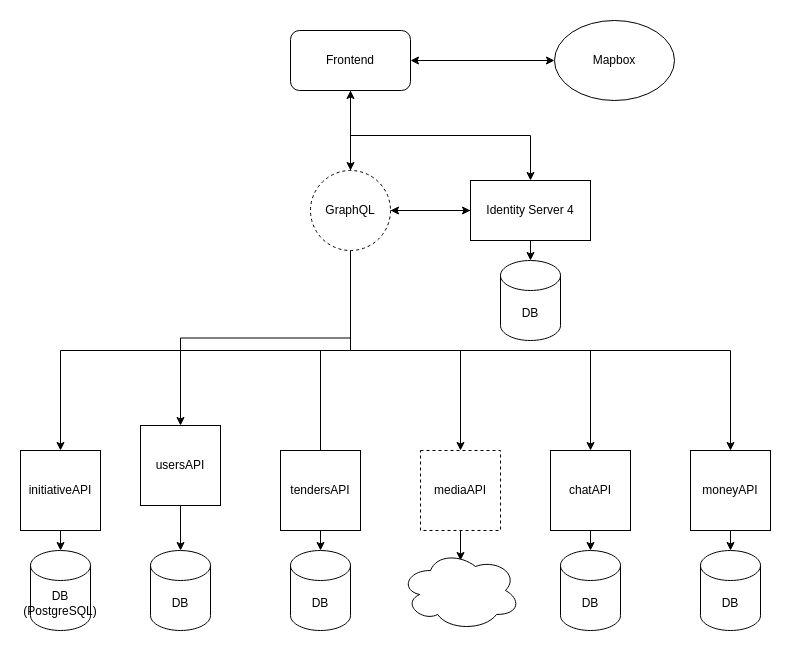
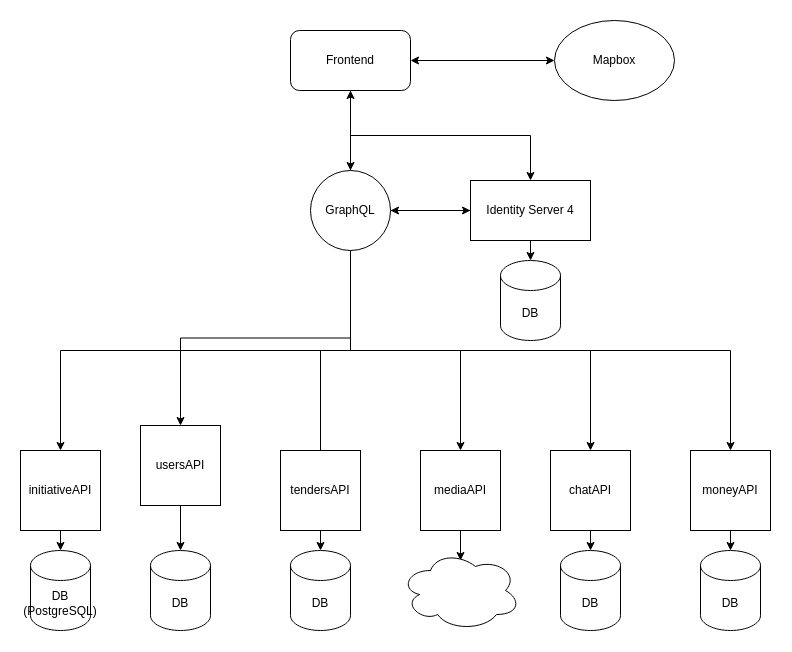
- <mxCell id="13" value="GraphQL" style="ellipse;whiteSpace=wrap;html=1;aspect=fixed;dashed=1;" parent="1" vertex="1"><mxGeometry x="310" y="170" width="80" height="80" as="geometry" /></mxCell>
+ <mxCell id="13" value="GraphQL" style="ellipse;whiteSpace=wrap;html=1;aspect=fixed;" parent="1" vertex="1"><mxGeometry x="310" y="170" width="80" height="80" as="geometry" /></mxCell>
- <mxCell id="25" value="mediaAPI" style="whiteSpace=wrap;html=1;aspect=fixed;dashed=1;" parent="1" vertex="1"><mxGeometry x="420" y="450" width="80" height="80" as="geometry" /></mxCell>
+ <mxCell id="25" value="mediaAPI" style="whiteSpace=wrap;html=1;aspect=fixed;" parent="1" vertex="1"><mxGeometry x="420" y="450" width="80" height="80" as="geometry" /></mxCell>
